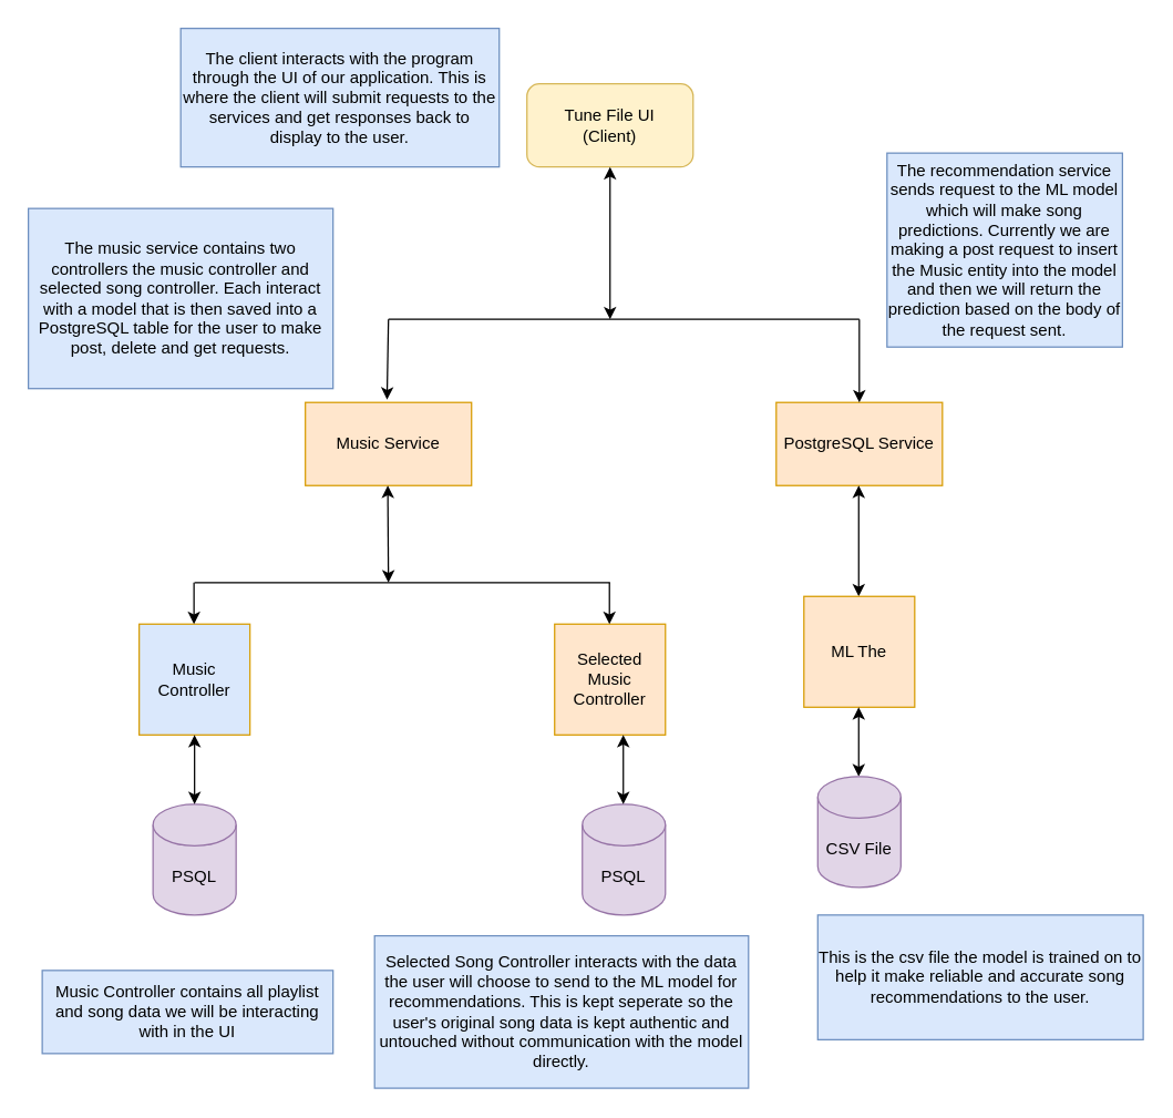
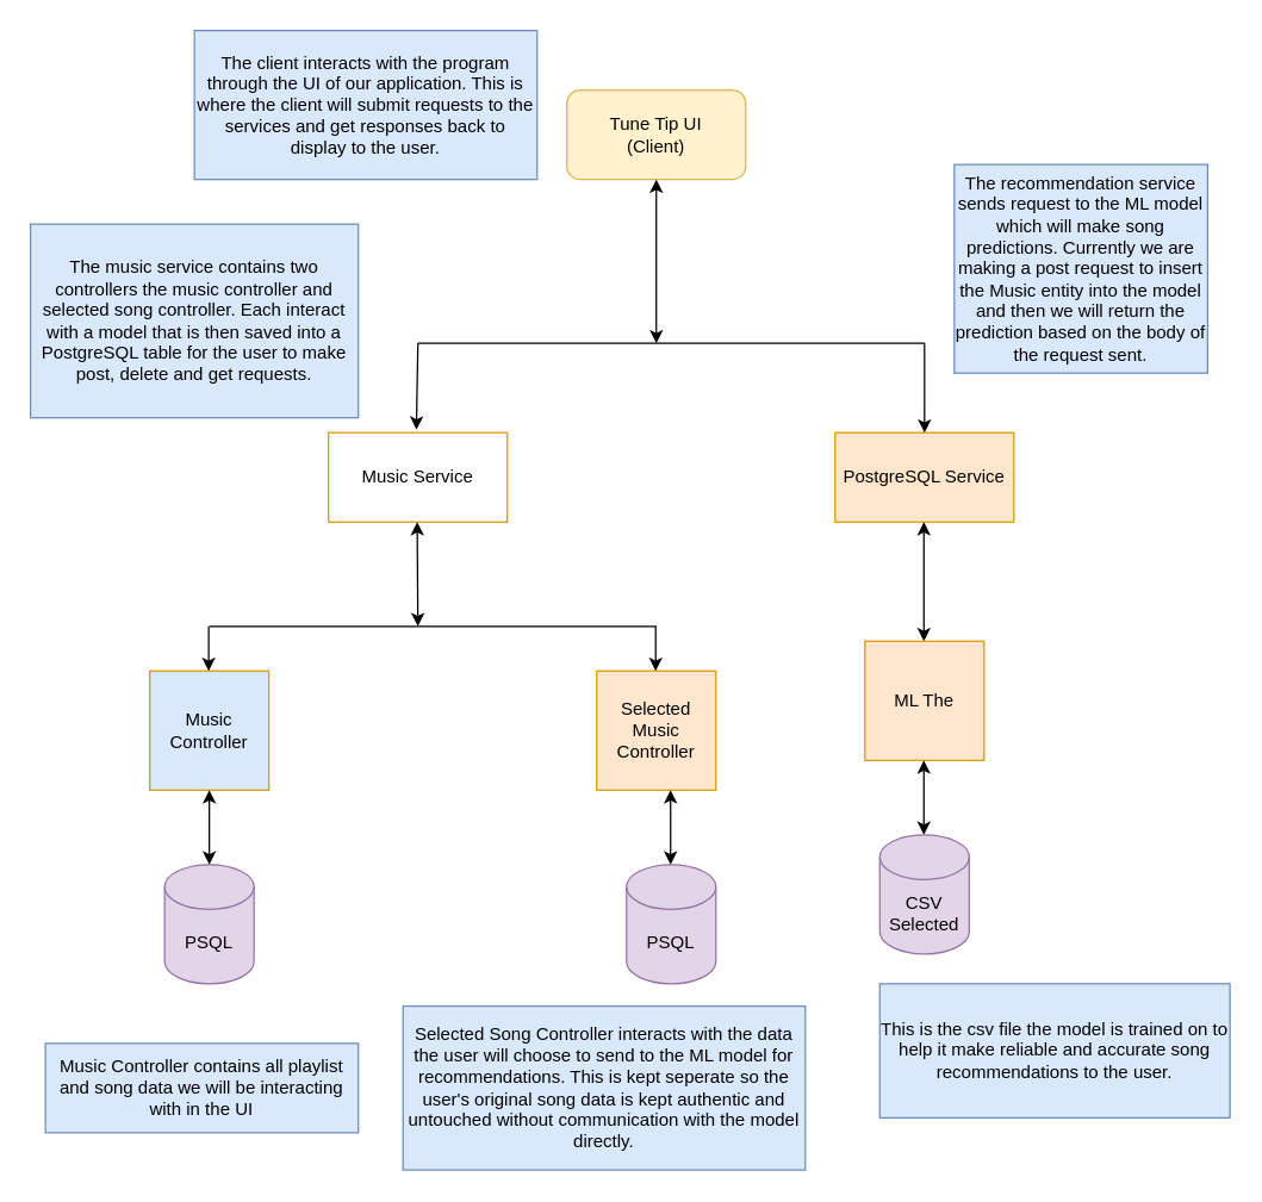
- <mxCell id="2" value="Tune File UI&lt;br&gt;(Client)" style="rounded=1;whiteSpace=wrap;html=1;fillColor=#fff2cc;strokeColor=#d6b656;" vertex="1" parent="1"><mxGeometry x="380" y="60" width="120" height="60" as="geometry" /></mxCell>
+ <mxCell id="2" value="Tune Tip UI&lt;br&gt;(Client)" style="rounded=1;whiteSpace=wrap;html=1;fillColor=#fff2cc;strokeColor=#d6b656;" vertex="1" parent="1"><mxGeometry x="380" y="60" width="120" height="60" as="geometry" /></mxCell>
- <mxCell id="7" value="Music Service" style="rounded=0;whiteSpace=wrap;html=1;fillColor=#ffe6cc;strokeColor=#d79b00;" vertex="1" parent="1"><mxGeometry x="220" y="290" width="120" height="60" as="geometry" /></mxCell>
+ <mxCell id="7" value="Music Service" style="rounded=0;whiteSpace=wrap;html=1;fillColor=#ffffff;strokeColor=#d79b00;" vertex="1" parent="1"><mxGeometry x="220" y="290" width="120" height="60" as="geometry" /></mxCell>
- <mxCell id="22" value="CSV File" style="shape=cylinder3;whiteSpace=wrap;html=1;boundedLbl=1;backgroundOutline=1;size=15;fillColor=#e1d5e7;strokeColor=#9673a6;" vertex="1" parent="1"><mxGeometry x="590" y="560" width="60" height="80" as="geometry" /></mxCell>
+ <mxCell id="22" value="CSV Selected" style="shape=cylinder3;whiteSpace=wrap;html=1;boundedLbl=1;backgroundOutline=1;size=15;fillColor=#e1d5e7;strokeColor=#9673a6;" vertex="1" parent="1"><mxGeometry x="590" y="560" width="60" height="80" as="geometry" /></mxCell>
